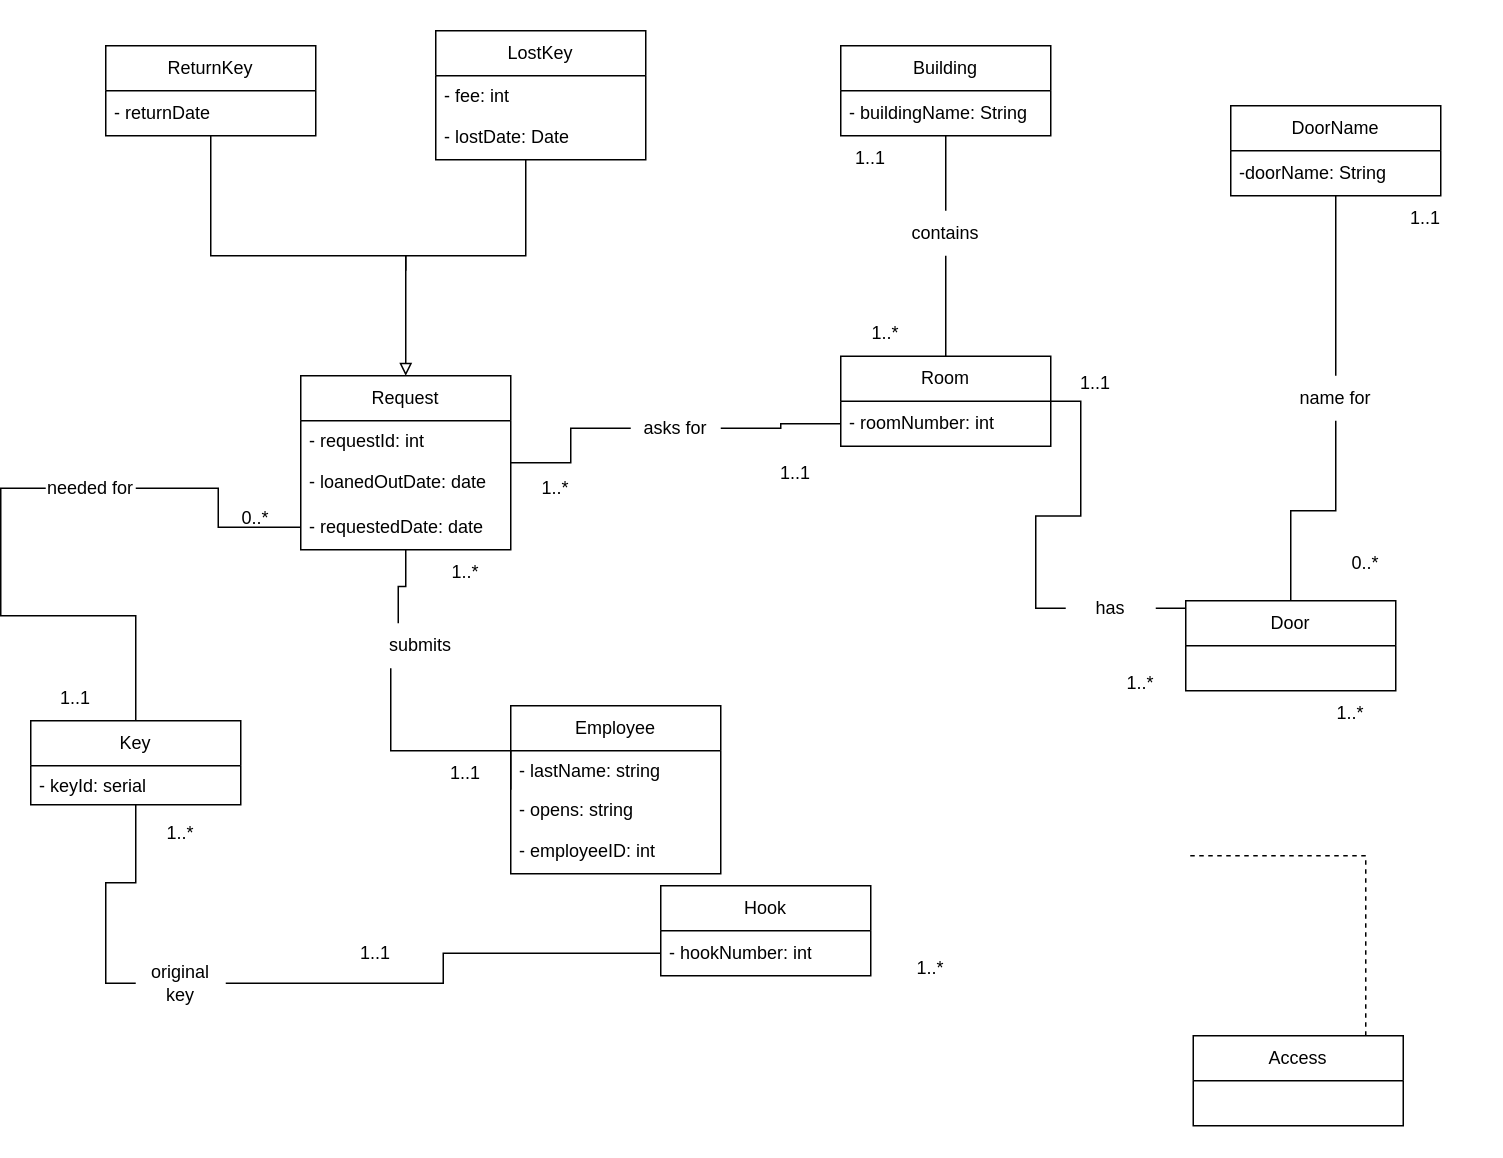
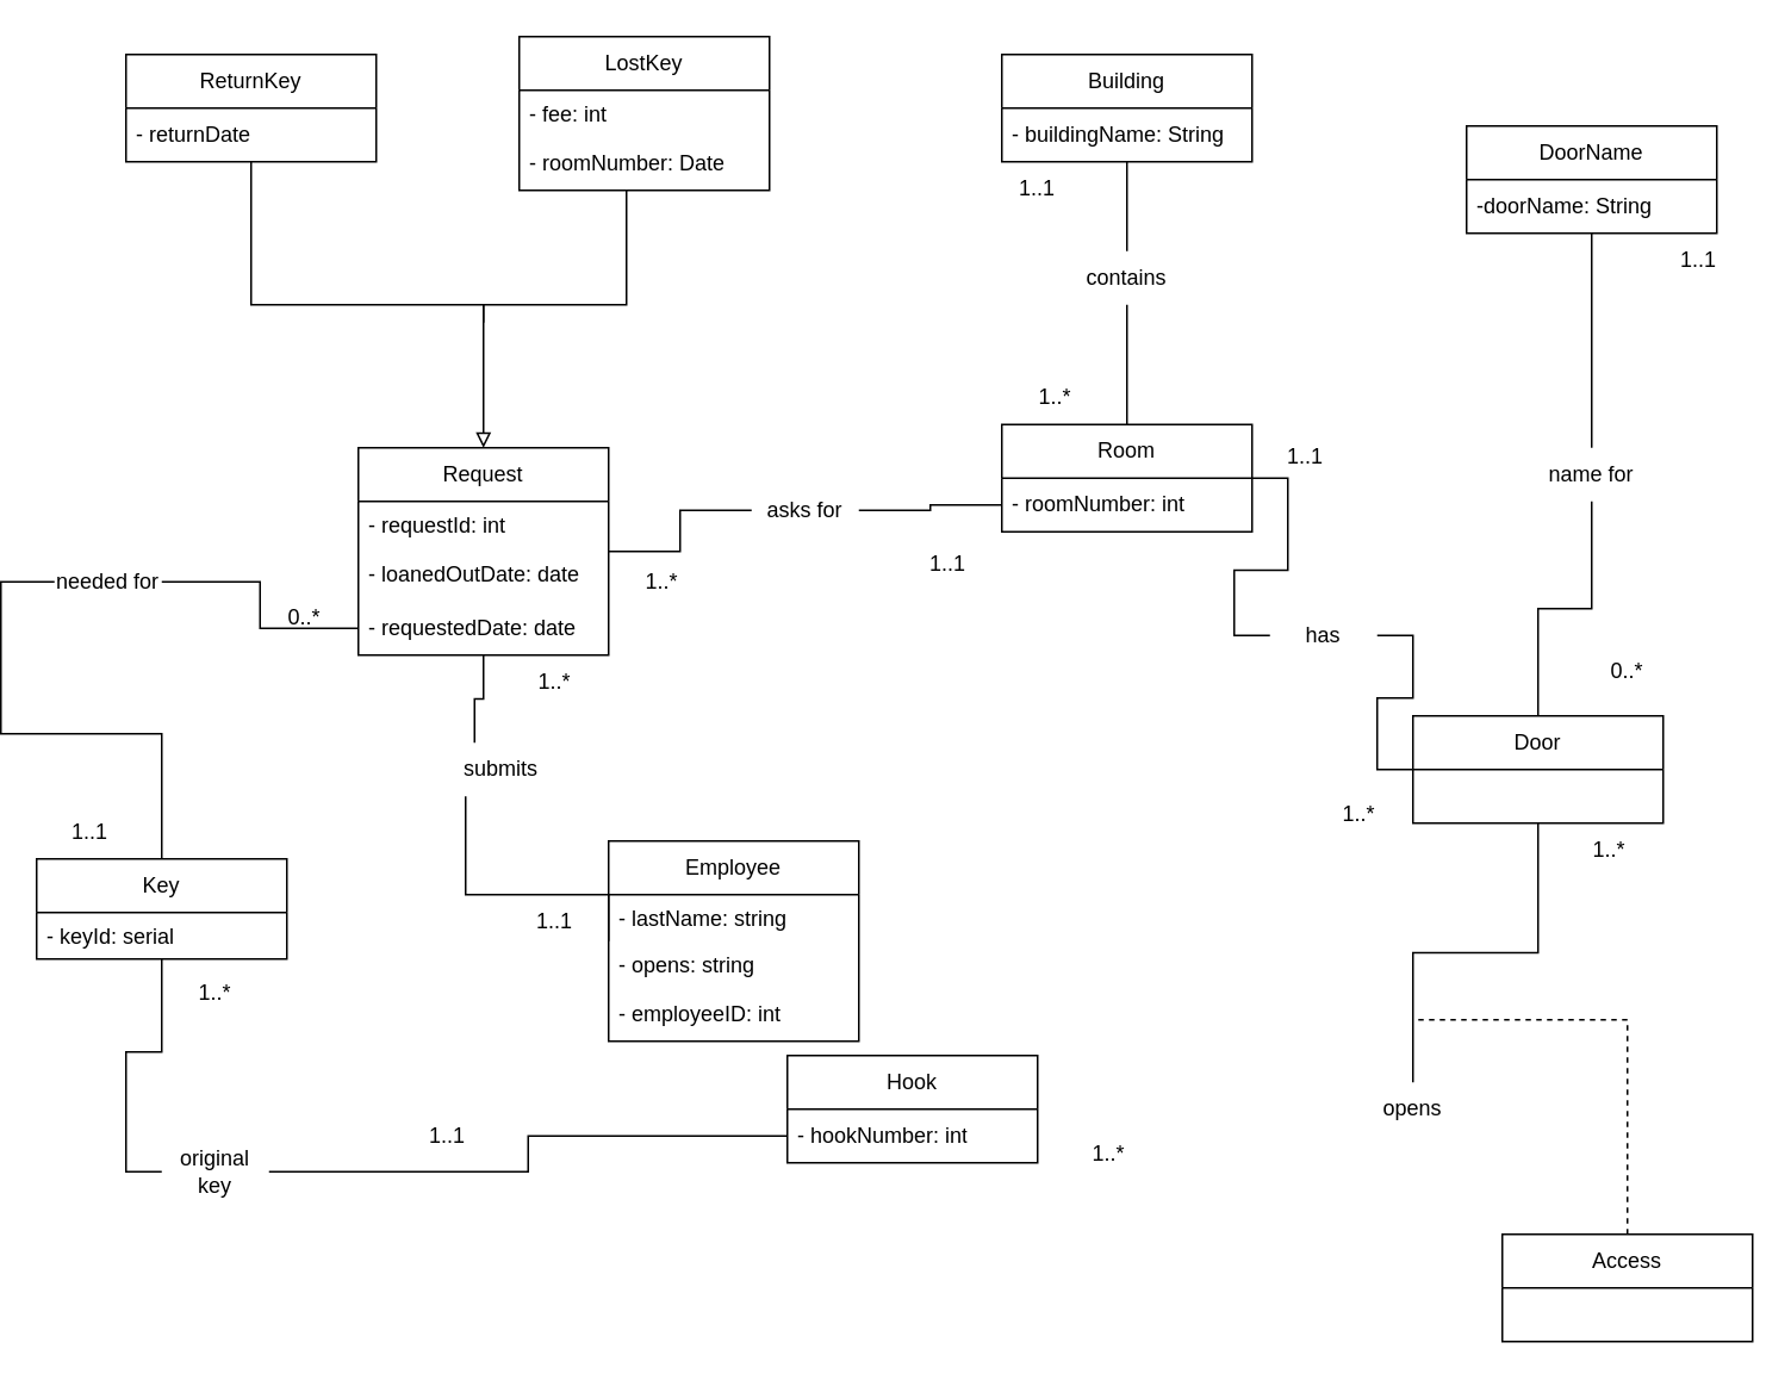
- <mxCell id="21" value="- lostDate: Date" style="text;strokeColor=none;fillColor=none;align=left;verticalAlign=middle;spacingLeft=4;spacingRight=4;overflow=hidden;points=[[0,0.5],[1,0.5]];portConstraint=eastwest;rotatable=0;whiteSpace=wrap;html=1;" vertex="1" parent="19"><mxGeometry y="56" width="140" height="30" as="geometry" /></mxCell>
+ <mxCell id="21" value="- roomNumber: Date" style="text;strokeColor=none;fillColor=none;align=left;verticalAlign=middle;spacingLeft=4;spacingRight=4;overflow=hidden;points=[[0,0.5],[1,0.5]];portConstraint=eastwest;rotatable=0;whiteSpace=wrap;html=1;" vertex="1" parent="19"><mxGeometry y="56" width="140" height="30" as="geometry" /></mxCell>
- <mxCell id="54" value="has" style="text;html=1;strokeColor=none;fillColor=none;align=center;verticalAlign=middle;whiteSpace=wrap;rounded=0;" vertex="1" parent="1"><mxGeometry x="710" y="390" width="60" height="30" as="geometry" /></mxCell>
+ <mxCell id="54" value="has" style="text;html=1;strokeColor=none;fillColor=none;align=center;verticalAlign=middle;whiteSpace=wrap;rounded=0;" vertex="1" parent="1"><mxGeometry x="710" y="340" width="60" height="30" as="geometry" /></mxCell>
+ <mxCell id="12" style="edgeStyle=orthogonalEdgeStyle;rounded=0;orthogonalLoop=1;jettySize=auto;html=1;entryX=0.5;entryY=1;entryDx=0;entryDy=0;endArrow=none;endFill=0;startArrow=none;" edge="1" parent="1" source="68" target="11"><mxGeometry relative="1" as="geometry" /></mxCell>
+ <mxCell id="68" value="opens" style="text;html=1;strokeColor=none;fillColor=none;align=center;verticalAlign=middle;whiteSpace=wrap;rounded=0;" vertex="1" parent="1"><mxGeometry x="760" y="605" width="60" height="30" as="geometry" /></mxCell>
- <mxCell id="37" value="Access" style="swimlane;fontStyle=0;childLayout=stackLayout;horizontal=1;startSize=30;horizontalStack=0;resizeParent=1;resizeParentMax=0;resizeLast=0;collapsible=1;marginBottom=0;whiteSpace=wrap;html=1;" vertex="1" parent="1"><mxGeometry x="795" y="690" width="140" height="60" as="geometry" /></mxCell>
+ <mxCell id="37" value="Access" style="swimlane;fontStyle=0;childLayout=stackLayout;horizontal=1;startSize=30;horizontalStack=0;resizeParent=1;resizeParentMax=0;resizeLast=0;collapsible=1;marginBottom=0;whiteSpace=wrap;html=1;" vertex="1" parent="1"><mxGeometry x="840" y="690" width="140" height="60" as="geometry" /></mxCell>
